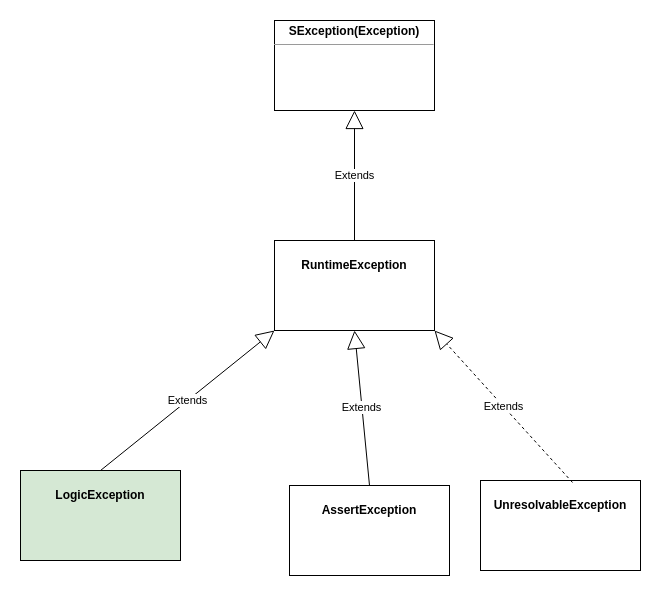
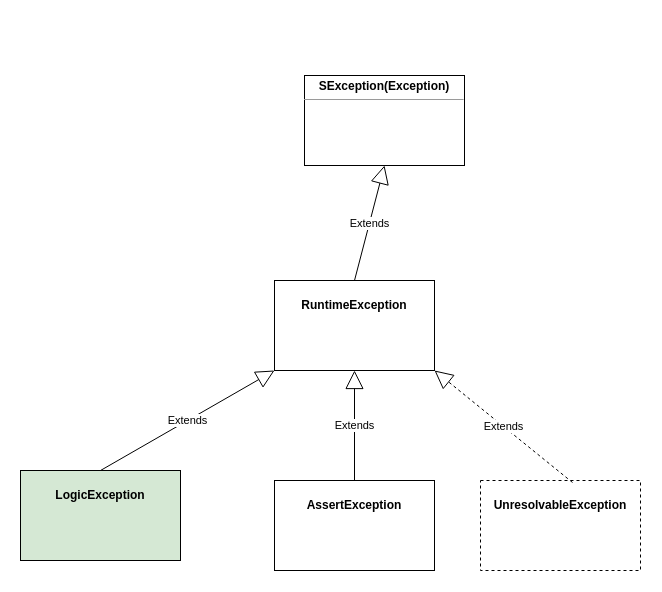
- <mxCell id="2" value="&lt;p style=&quot;margin: 0px ; margin-top: 4px ; text-align: center&quot;&gt;&lt;b&gt;SException(Exception)&lt;/b&gt;&lt;br&gt;&lt;/p&gt;&lt;hr size=&quot;1&quot;&gt;&lt;p style=&quot;margin: 0px ; margin-left: 4px&quot;&gt;&lt;/p&gt;&lt;p style=&quot;margin: 0px ; margin-left: 4px&quot;&gt;&lt;br&gt;&lt;/p&gt;" style="verticalAlign=top;align=left;overflow=fill;fontSize=12;fontFamily=Helvetica;html=1;" parent="1" vertex="1"><mxGeometry x="274" y="20" width="160" height="90" as="geometry" /></mxCell>
+ <mxCell id="2" value="&lt;p style=&quot;margin: 0px ; margin-top: 4px ; text-align: center&quot;&gt;&lt;b&gt;SException(Exception)&lt;/b&gt;&lt;br&gt;&lt;/p&gt;&lt;hr size=&quot;1&quot;&gt;&lt;p style=&quot;margin: 0px ; margin-left: 4px&quot;&gt;&lt;/p&gt;&lt;p style=&quot;margin: 0px ; margin-left: 4px&quot;&gt;&lt;br&gt;&lt;/p&gt;" style="verticalAlign=top;align=left;overflow=fill;fontSize=12;fontFamily=Helvetica;html=1;" parent="1" vertex="1"><mxGeometry x="304" y="75" width="160" height="90" as="geometry" /></mxCell>
- <mxCell id="3" value="&lt;p style=&quot;margin: 0px ; margin-top: 4px ; text-align: center&quot;&gt;&lt;br&gt;&lt;/p&gt;&lt;div style=&quot;text-align: center&quot;&gt;&lt;span&gt;&lt;b&gt;RuntimeException&lt;/b&gt;&lt;/span&gt;&lt;/div&gt;&lt;p style=&quot;margin: 0px ; margin-left: 4px&quot;&gt;&lt;/p&gt;&lt;p style=&quot;margin: 0px ; margin-left: 4px&quot;&gt;&lt;br&gt;&lt;/p&gt;" style="verticalAlign=top;align=left;overflow=fill;fontSize=12;fontFamily=Helvetica;html=1;" parent="1" vertex="1"><mxGeometry x="274" y="240" width="160" height="90" as="geometry" /></mxCell>
+ <mxCell id="3" value="&lt;p style=&quot;margin: 0px ; margin-top: 4px ; text-align: center&quot;&gt;&lt;br&gt;&lt;/p&gt;&lt;div style=&quot;text-align: center&quot;&gt;&lt;span&gt;&lt;b&gt;RuntimeException&lt;/b&gt;&lt;/span&gt;&lt;/div&gt;&lt;p style=&quot;margin: 0px ; margin-left: 4px&quot;&gt;&lt;/p&gt;&lt;p style=&quot;margin: 0px ; margin-left: 4px&quot;&gt;&lt;br&gt;&lt;/p&gt;" style="verticalAlign=top;align=left;overflow=fill;fontSize=12;fontFamily=Helvetica;html=1;" parent="1" vertex="1"><mxGeometry x="274" y="280" width="160" height="90" as="geometry" /></mxCell>
- <mxCell id="9" value="&lt;p style=&quot;margin: 0px ; margin-top: 4px ; text-align: center&quot;&gt;&lt;br&gt;&lt;/p&gt;&lt;div style=&quot;text-align: center&quot;&gt;&lt;b&gt;UnresolvableException&lt;/b&gt;&lt;br&gt;&lt;/div&gt;" style="verticalAlign=top;align=left;overflow=fill;fontSize=12;fontFamily=Helvetica;html=1;" vertex="1" parent="1"><mxGeometry x="480" y="480" width="160" height="90" as="geometry" /></mxCell>
+ <mxCell id="9" value="&lt;p style=&quot;margin: 0px ; margin-top: 4px ; text-align: center&quot;&gt;&lt;br&gt;&lt;/p&gt;&lt;div style=&quot;text-align: center&quot;&gt;&lt;b&gt;UnresolvableException&lt;/b&gt;&lt;br&gt;&lt;/div&gt;" style="verticalAlign=top;align=left;overflow=fill;fontSize=12;fontFamily=Helvetica;html=1;dashed=1;" vertex="1" parent="1"><mxGeometry x="480" y="480" width="160" height="90" as="geometry" /></mxCell>
- <mxCell id="7" value="&lt;p style=&quot;margin: 0px ; margin-top: 4px ; text-align: center&quot;&gt;&lt;br&gt;&lt;/p&gt;&lt;div style=&quot;text-align: center&quot;&gt;&lt;b&gt;AssertException&lt;/b&gt;&lt;br&gt;&lt;/div&gt;&lt;p style=&quot;margin: 0px ; margin-left: 4px&quot;&gt;&lt;/p&gt;&lt;p style=&quot;margin: 0px ; margin-left: 4px&quot;&gt;&lt;br&gt;&lt;/p&gt;" style="verticalAlign=top;align=left;overflow=fill;fontSize=12;fontFamily=Helvetica;html=1;" parent="1" vertex="1"><mxGeometry x="289" y="485" width="160" height="90" as="geometry" /></mxCell>
+ <mxCell id="7" value="&lt;p style=&quot;margin: 0px ; margin-top: 4px ; text-align: center&quot;&gt;&lt;br&gt;&lt;/p&gt;&lt;div style=&quot;text-align: center&quot;&gt;&lt;b&gt;AssertException&lt;/b&gt;&lt;br&gt;&lt;/div&gt;&lt;p style=&quot;margin: 0px ; margin-left: 4px&quot;&gt;&lt;/p&gt;&lt;p style=&quot;margin: 0px ; margin-left: 4px&quot;&gt;&lt;br&gt;&lt;/p&gt;" style="verticalAlign=top;align=left;overflow=fill;fontSize=12;fontFamily=Helvetica;html=1;" parent="1" vertex="1"><mxGeometry x="274" y="480" width="160" height="90" as="geometry" /></mxCell>
